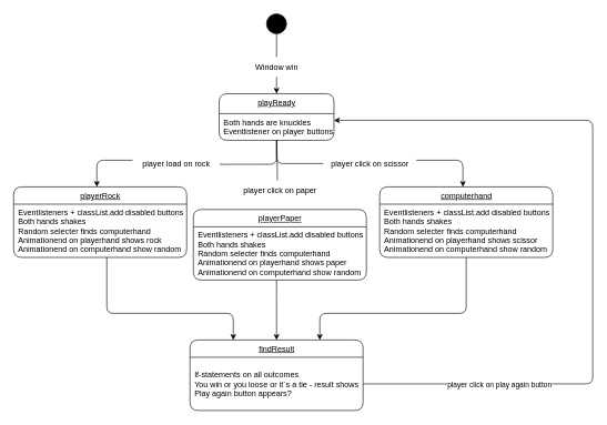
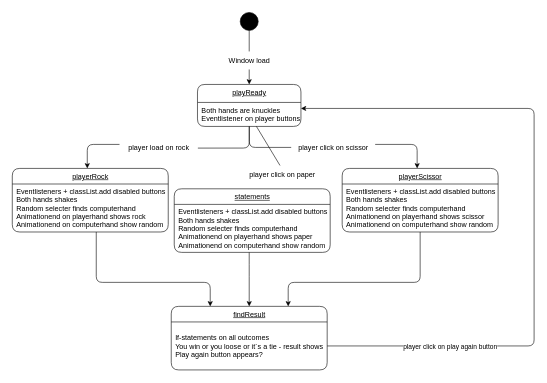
- <mxCell id="7" value="Window win" style="text;html=1;align=center;verticalAlign=middle;resizable=0;points=[];autosize=1;strokeColor=none;fillColor=none;" parent="1" vertex="1"><mxGeometry x="370" y="85" width="90" height="30" as="geometry" /></mxCell>
+ <mxCell id="7" value="Window load" style="text;html=1;align=center;verticalAlign=middle;resizable=0;points=[];autosize=1;strokeColor=none;fillColor=none;" parent="1" vertex="1"><mxGeometry x="370" y="85" width="90" height="30" as="geometry" /></mxCell>
- <mxCell id="13" value="player click on paper" style="text;html=1;align=center;verticalAlign=middle;resizable=0;points=[];autosize=1;strokeColor=none;fillColor=none;" parent="1" vertex="1"><mxGeometry x="355" y="270" width="130" height="30" as="geometry" /></mxCell>
+ <mxCell id="13" value="player click on paper" style="text;html=1;align=center;verticalAlign=middle;resizable=0;points=[];autosize=1;strokeColor=none;fillColor=none;" parent="1" vertex="1"><mxGeometry x="405" y="275" width="130" height="30" as="geometry" /></mxCell>
- <mxCell id="20" value="computerhand" style="swimlane;fontStyle=4;align=center;verticalAlign=top;childLayout=stackLayout;horizontal=1;startSize=26;horizontalStack=0;resizeParent=1;resizeParentMax=0;resizeLast=0;collapsible=0;marginBottom=0;html=1;rounded=1;absoluteArcSize=1;arcSize=25;" parent="1" vertex="1"><mxGeometry x="570" y="280" width="260" height="106" as="geometry" /></mxCell>
+ <mxCell id="20" value="playerScissor" style="swimlane;fontStyle=4;align=center;verticalAlign=top;childLayout=stackLayout;horizontal=1;startSize=26;horizontalStack=0;resizeParent=1;resizeParentMax=0;resizeLast=0;collapsible=0;marginBottom=0;html=1;rounded=1;absoluteArcSize=1;arcSize=25;" parent="1" vertex="1"><mxGeometry x="570" y="280" width="260" height="106" as="geometry" /></mxCell>
- <mxCell id="8" value="playerPaper" style="swimlane;fontStyle=4;align=center;verticalAlign=top;childLayout=stackLayout;horizontal=1;startSize=26;horizontalStack=0;resizeParent=1;resizeParentMax=0;resizeLast=0;collapsible=0;marginBottom=0;html=1;rounded=1;absoluteArcSize=1;arcSize=25;" parent="1" vertex="1"><mxGeometry x="290" y="314" width="260" height="106" as="geometry" /></mxCell>
+ <mxCell id="8" value="statements" style="swimlane;fontStyle=4;align=center;verticalAlign=top;childLayout=stackLayout;horizontal=1;startSize=26;horizontalStack=0;resizeParent=1;resizeParentMax=0;resizeLast=0;collapsible=0;marginBottom=0;html=1;rounded=1;absoluteArcSize=1;arcSize=25;" parent="1" vertex="1"><mxGeometry x="290" y="314" width="260" height="106" as="geometry" /></mxCell>
